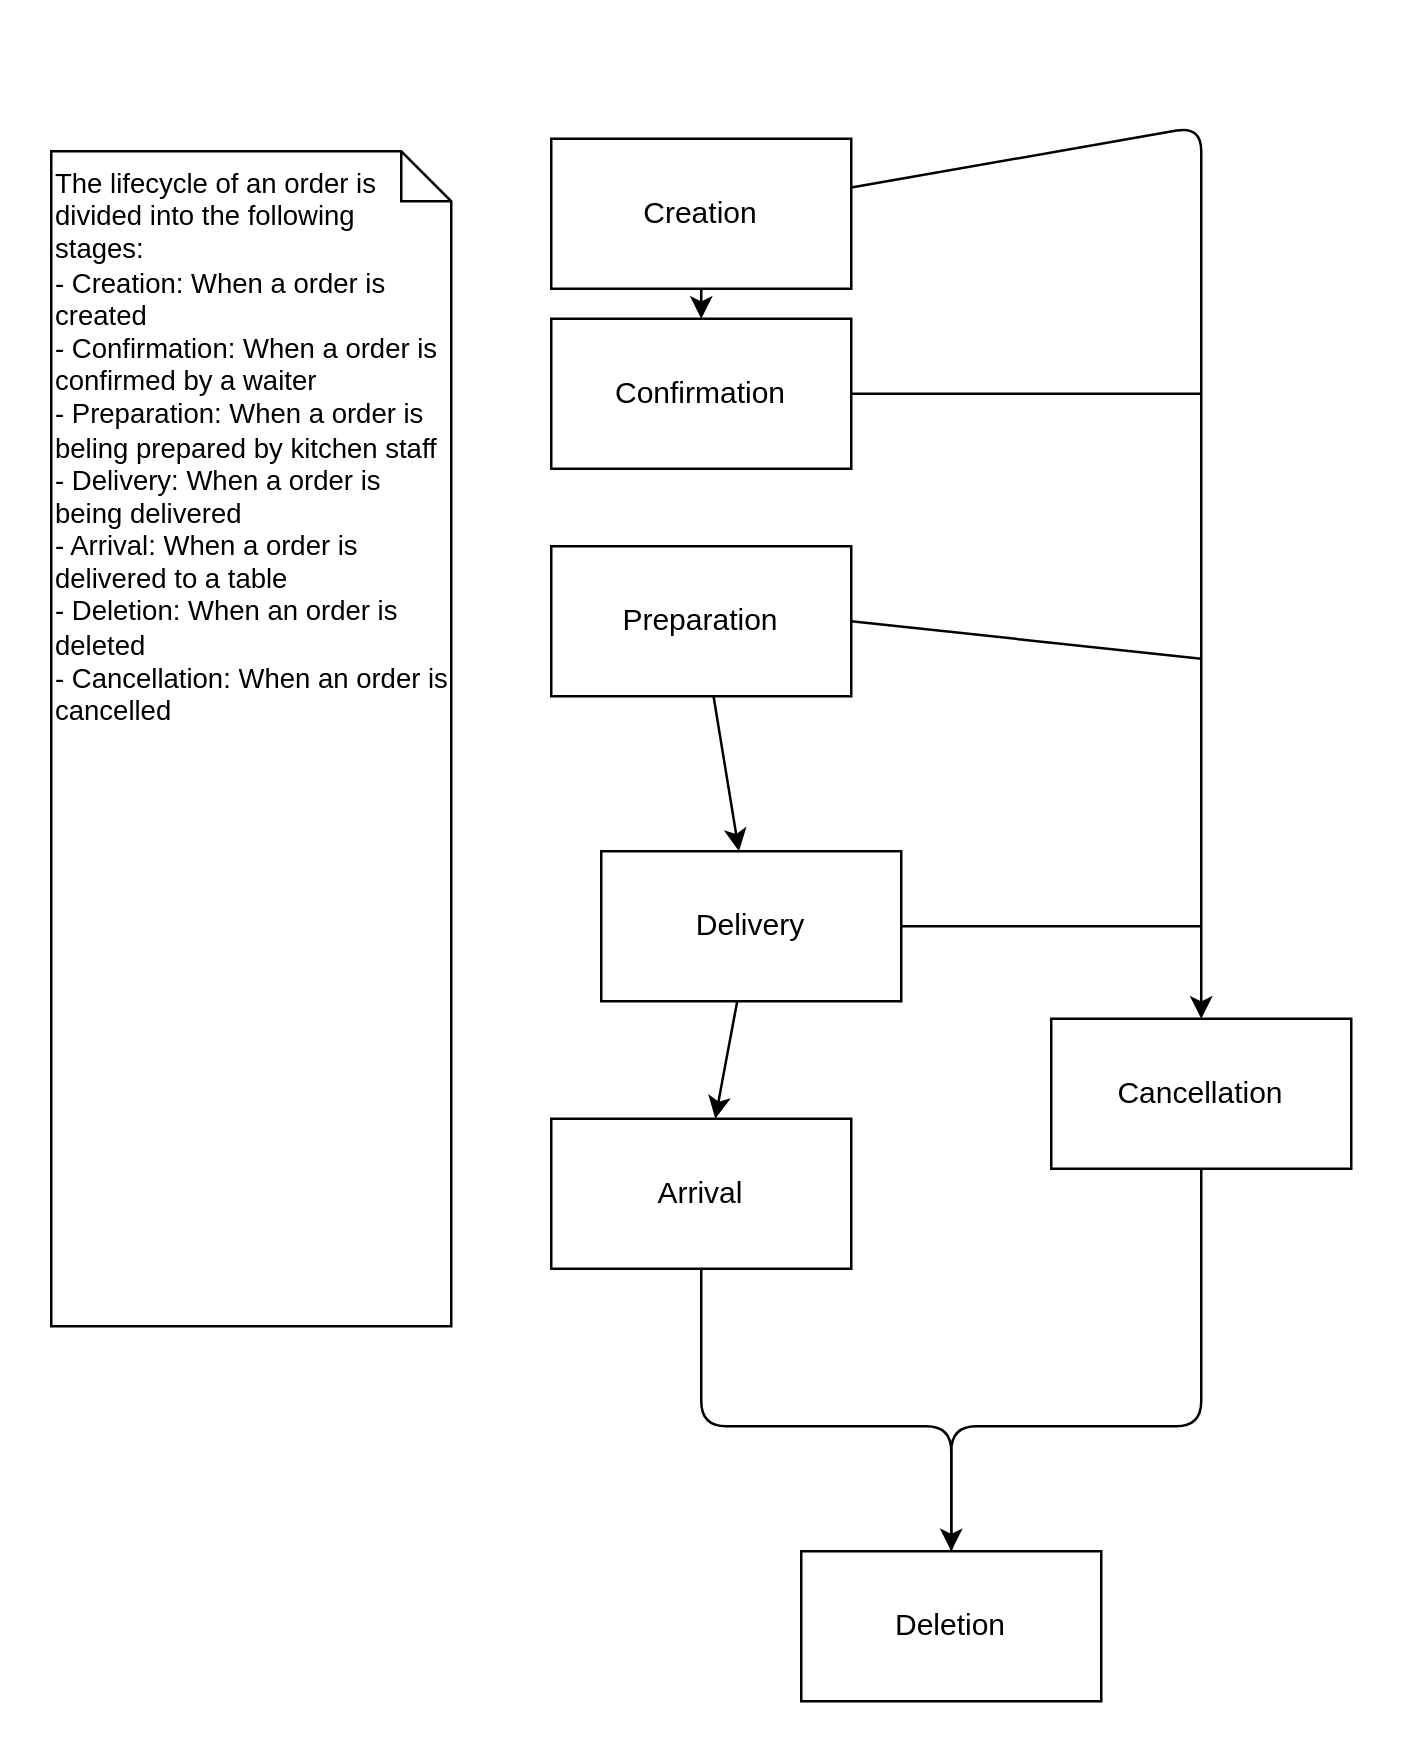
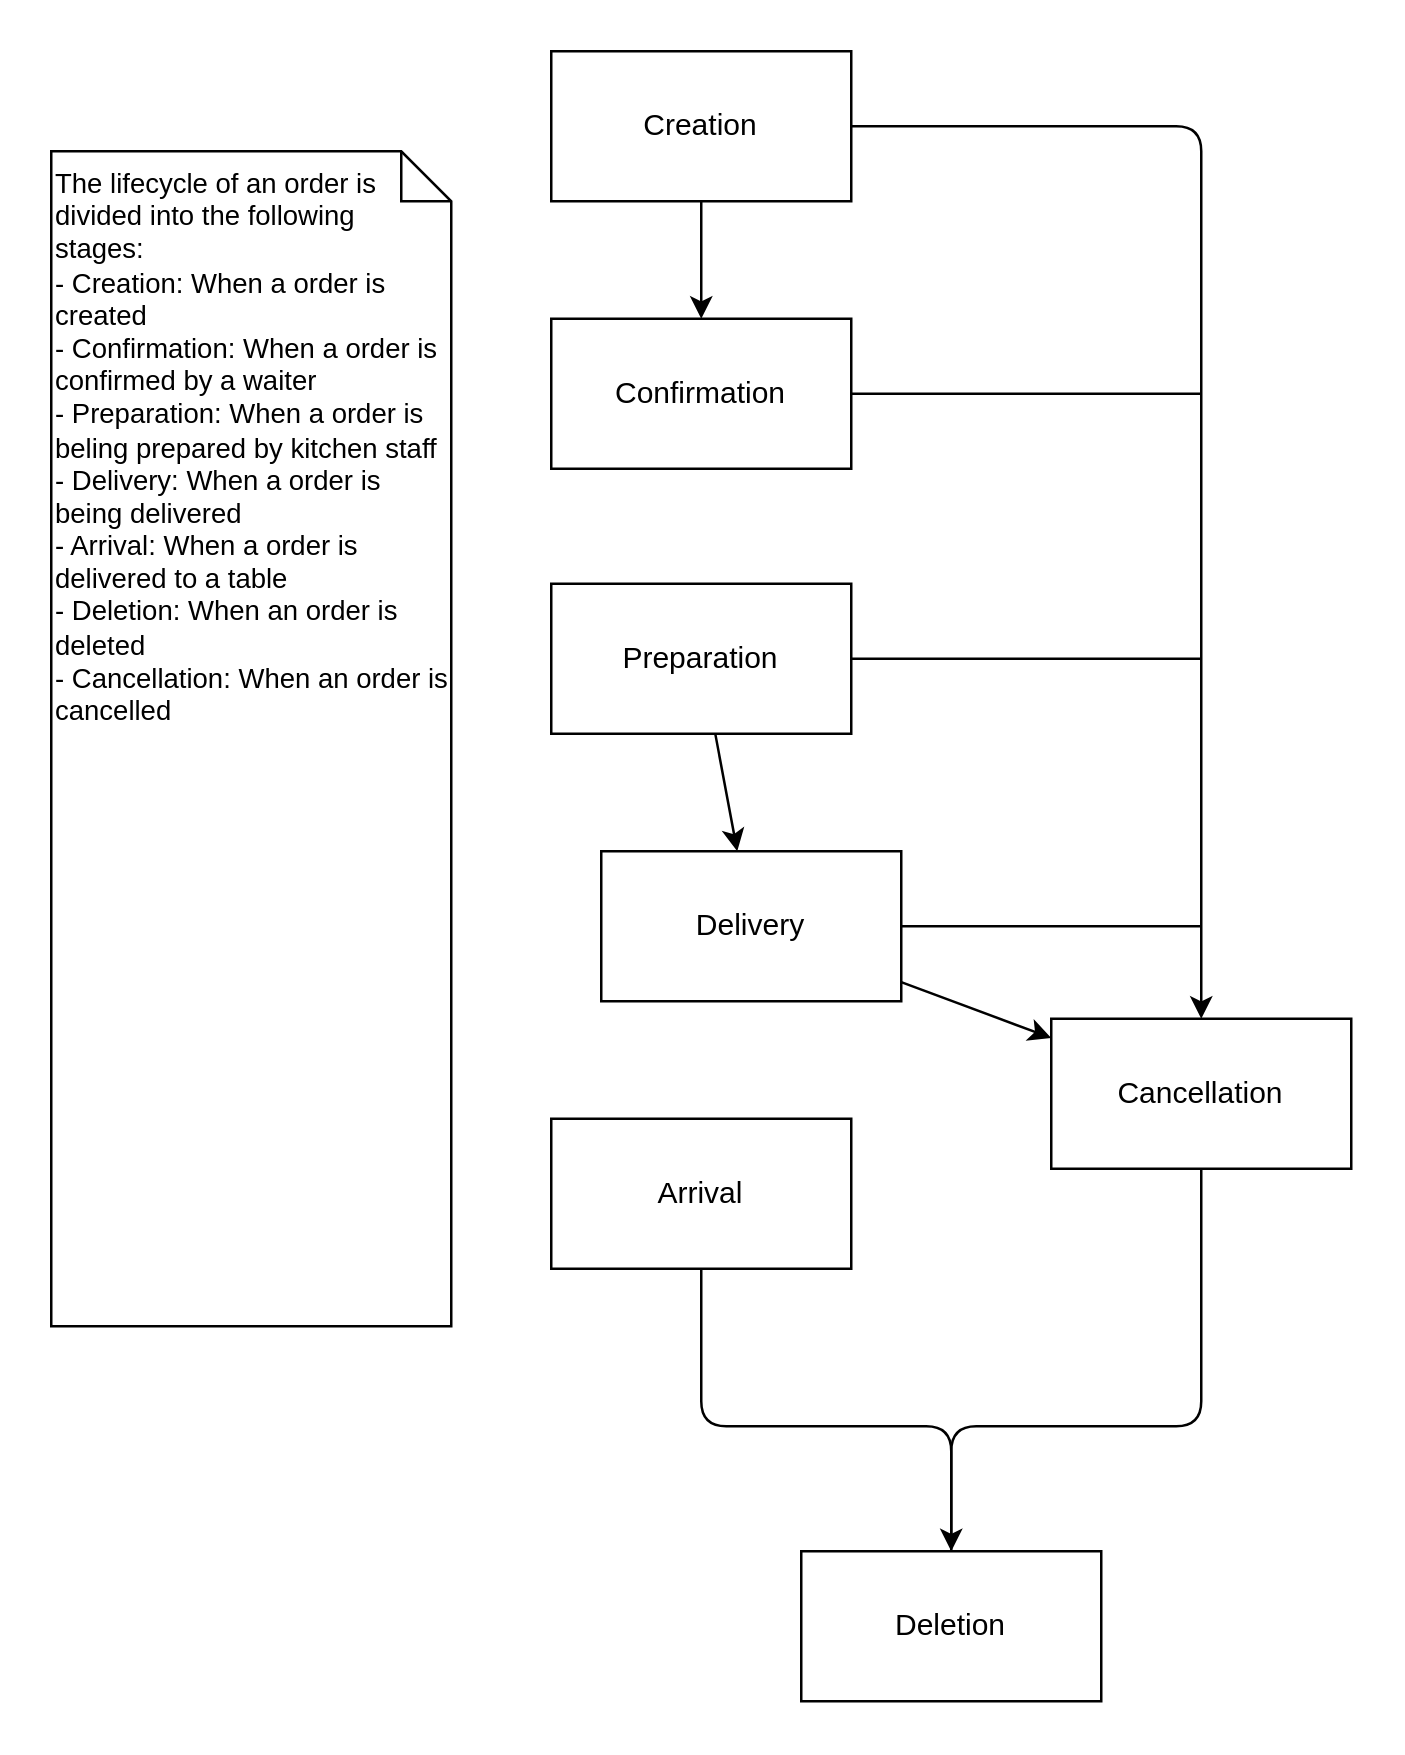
- <mxCell id="4" value="Creation" style="rounded=0;whiteSpace=wrap;html=1;" parent="1" vertex="1"><mxGeometry x="220" y="55" width="120" height="60" as="geometry" /></mxCell>
+ <mxCell id="4" value="Creation" style="rounded=0;whiteSpace=wrap;html=1;" parent="1" vertex="1"><mxGeometry x="220" y="20" width="120" height="60" as="geometry" /></mxCell>
- <mxCell id="7" value="Preparation" style="whiteSpace=wrap;html=1;fillColor=rgb(255, 255, 255);rounded=0;" parent="1" vertex="1"><mxGeometry x="220" y="218" width="120" height="60" as="geometry" /></mxCell>
+ <mxCell id="7" value="Preparation" style="whiteSpace=wrap;html=1;fillColor=rgb(255, 255, 255);rounded=0;" parent="1" vertex="1"><mxGeometry x="220" y="233" width="120" height="60" as="geometry" /></mxCell>
- <mxCell id="8" value="" style="edgeStyle=none;html=1;" parent="1" source="9" target="11" edge="1"><mxGeometry relative="1" as="geometry" /></mxCell>
+ <mxCell id="8" value="" style="edgeStyle=none;html=1;" parent="1" source="9" target="14" edge="1"><mxGeometry relative="1" as="geometry" /></mxCell>
